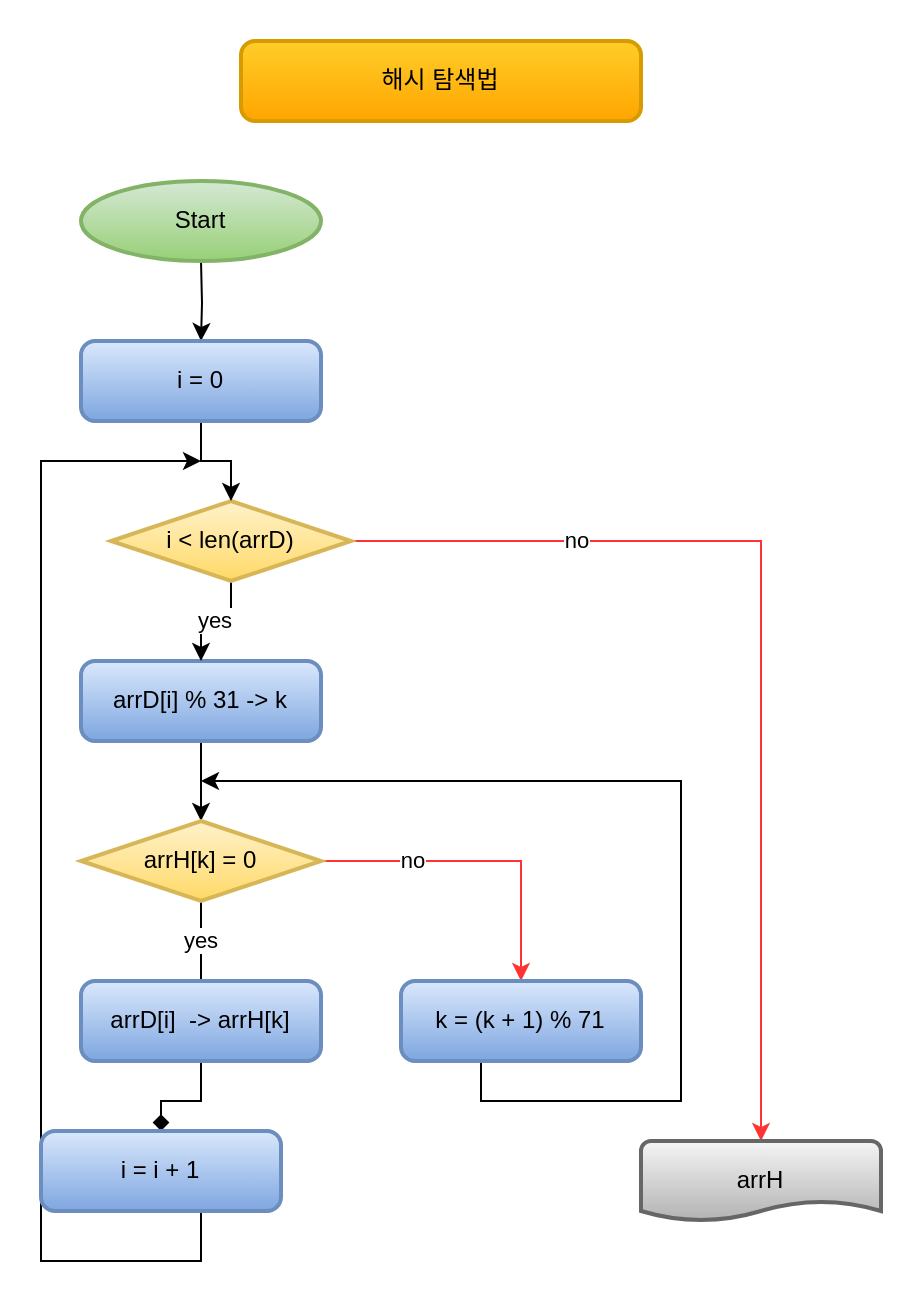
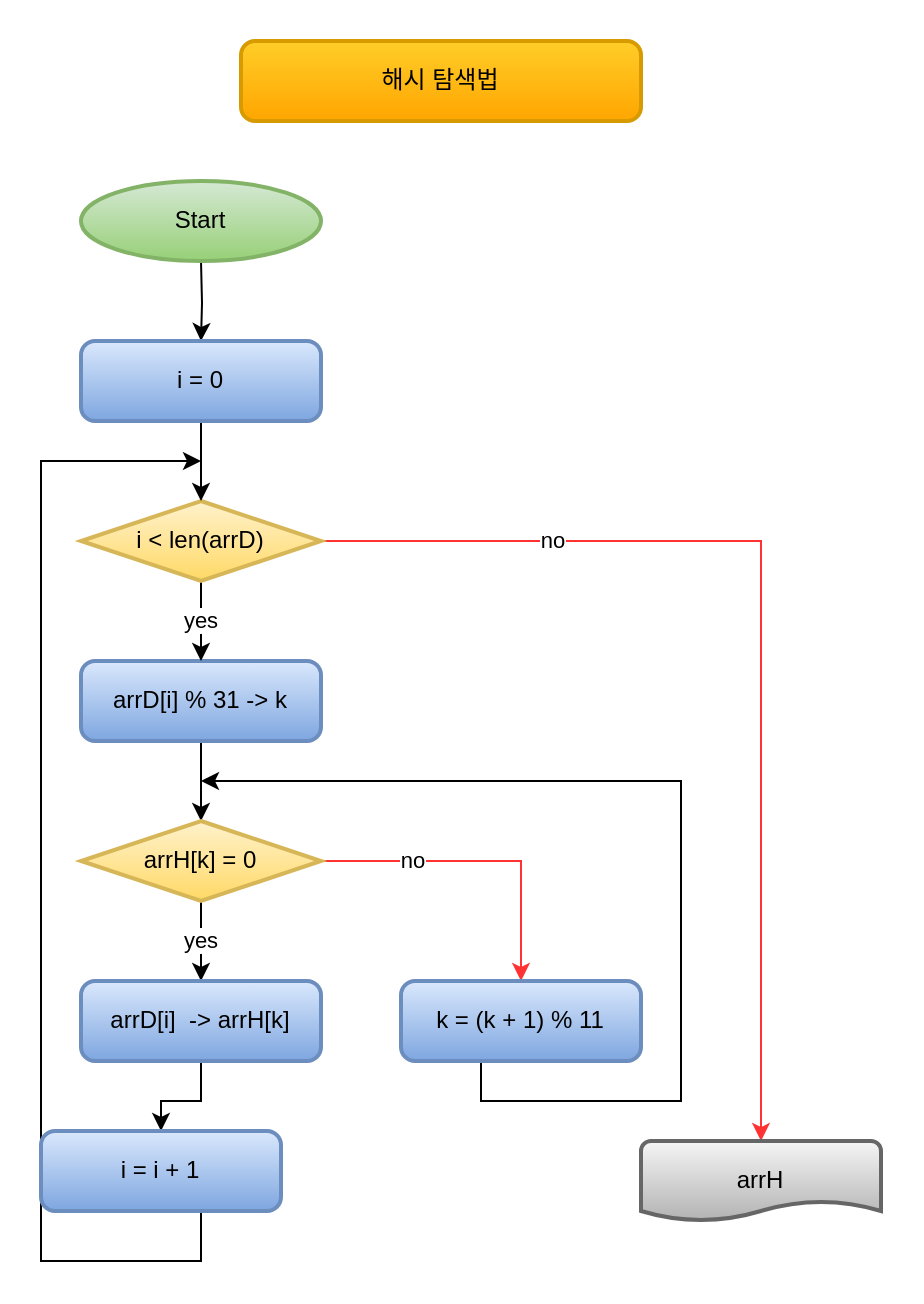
- <mxCell id="16" value="i &amp;lt; len(arrD)" style="strokeWidth=2;html=1;shape=mxgraph.flowchart.decision;whiteSpace=wrap;fillColor=#fff2cc;gradientColor=#ffd966;strokeColor=#d6b656;" parent="1" vertex="1"><mxGeometry x="55" y="250" width="120" height="40" as="geometry" /></mxCell>
+ <mxCell id="16" value="i &amp;lt; len(arrD)" style="strokeWidth=2;html=1;shape=mxgraph.flowchart.decision;whiteSpace=wrap;fillColor=#fff2cc;gradientColor=#ffd966;strokeColor=#d6b656;" parent="1" vertex="1"><mxGeometry x="40" y="250" width="120" height="40" as="geometry" /></mxCell>
- <mxCell id="7" value="yes" style="edgeStyle=orthogonalEdgeStyle;rounded=0;orthogonalLoop=1;jettySize=auto;html=1;entryX=0.5;entryY=0;entryDx=0;entryDy=0;endArrow=none;" parent="1" source="9" target="11" edge="1"><mxGeometry relative="1" as="geometry" /></mxCell>
+ <mxCell id="7" value="yes" style="edgeStyle=orthogonalEdgeStyle;rounded=0;orthogonalLoop=1;jettySize=auto;html=1;entryX=0.5;entryY=0;entryDx=0;entryDy=0;" parent="1" source="9" target="11" edge="1"><mxGeometry relative="1" as="geometry" /></mxCell>
- <mxCell id="20" value="k = (k + 1) % 71" style="rounded=1;whiteSpace=wrap;html=1;absoluteArcSize=1;arcSize=14;strokeWidth=2;fillColor=#dae8fc;strokeColor=#6c8ebf;gradientColor=#7ea6e0;" parent="1" vertex="1"><mxGeometry x="200" y="490" width="120" height="40" as="geometry" /></mxCell>
+ <mxCell id="20" value="k = (k + 1) % 11" style="rounded=1;whiteSpace=wrap;html=1;absoluteArcSize=1;arcSize=14;strokeWidth=2;fillColor=#dae8fc;strokeColor=#6c8ebf;gradientColor=#7ea6e0;" parent="1" vertex="1"><mxGeometry x="200" y="490" width="120" height="40" as="geometry" /></mxCell>
- <mxCell id="10" style="edgeStyle=orthogonalEdgeStyle;rounded=0;orthogonalLoop=1;jettySize=auto;html=1;entryX=0.5;entryY=0;entryDx=0;entryDy=0;endArrow=diamond;" parent="1" source="11" target="13" edge="1"><mxGeometry relative="1" as="geometry" /></mxCell>
+ <mxCell id="10" style="edgeStyle=orthogonalEdgeStyle;rounded=0;orthogonalLoop=1;jettySize=auto;html=1;entryX=0.5;entryY=0;entryDx=0;entryDy=0;" parent="1" source="11" target="13" edge="1"><mxGeometry relative="1" as="geometry" /></mxCell>
